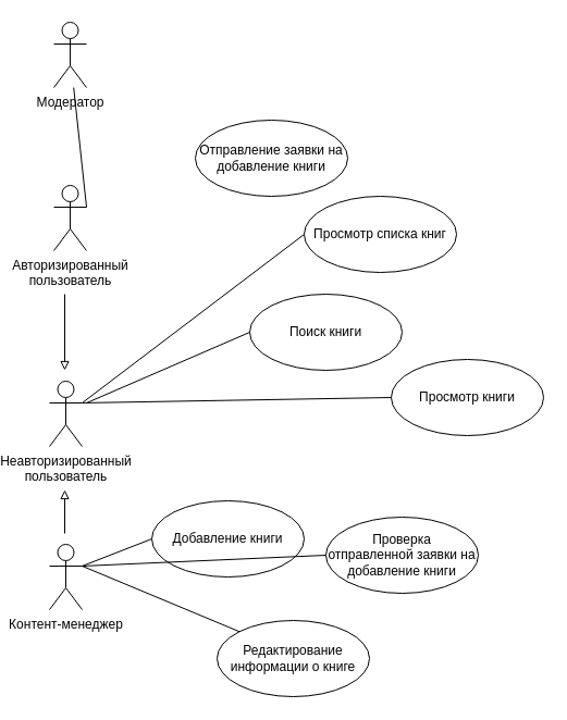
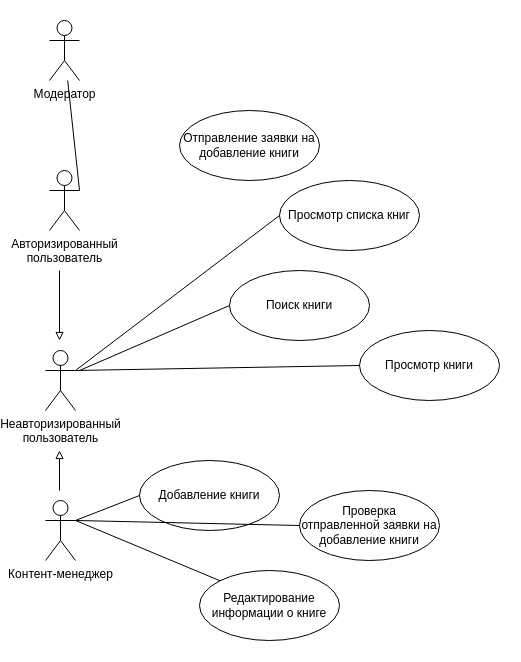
- <mxCell id="10" value="Проверка &lt;br&gt;отправленной заявки на добавление книги" style="ellipse;whiteSpace=wrap;html=1;" vertex="1" parent="1"><mxGeometry x="274" y="475" width="140" height="70" as="geometry" /></mxCell>
+ <mxCell id="10" value="Проверка &lt;br&gt;отправленной заявки на добавление книги" style="ellipse;whiteSpace=wrap;html=1;" vertex="1" parent="1"><mxGeometry x="274" y="490" width="140" height="70" as="geometry" /></mxCell>
